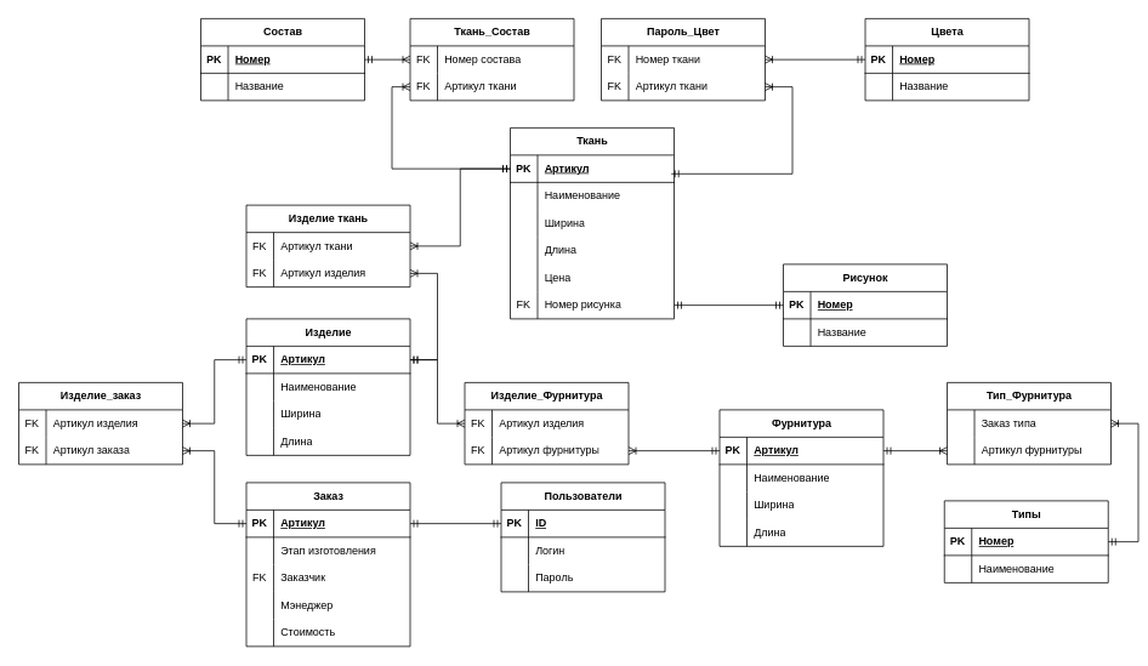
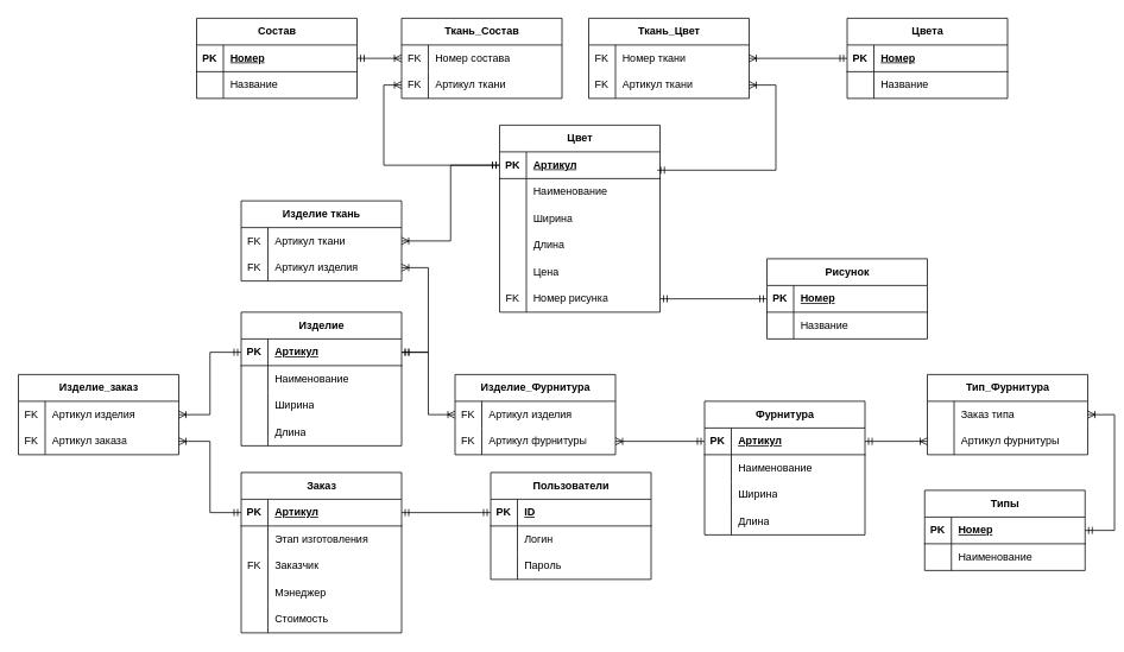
- <mxCell id="36" value="Пароль_Цвет" style="shape=table;startSize=30;container=1;collapsible=1;childLayout=tableLayout;fixedRows=1;rowLines=0;fontStyle=1;align=center;resizeLast=1;html=1;" vertex="1" parent="1"><mxGeometry x="660" y="20" width="180" height="90" as="geometry" /></mxCell>
+ <mxCell id="36" value="Ткань_Цвет" style="shape=table;startSize=30;container=1;collapsible=1;childLayout=tableLayout;fixedRows=1;rowLines=0;fontStyle=1;align=center;resizeLast=1;html=1;" vertex="1" parent="1"><mxGeometry x="660" y="20" width="180" height="90" as="geometry" /></mxCell>
- <mxCell id="2" value="Ткань" style="shape=table;startSize=30;container=1;collapsible=1;childLayout=tableLayout;fixedRows=1;rowLines=0;fontStyle=1;align=center;resizeLast=1;html=1;" vertex="1" parent="1"><mxGeometry x="560" width="180" height="210" as="geometry" y="140" /></mxCell>
+ <mxCell id="2" value="Цвет" style="shape=table;startSize=30;container=1;collapsible=1;childLayout=tableLayout;fixedRows=1;rowLines=0;fontStyle=1;align=center;resizeLast=1;html=1;" vertex="1" parent="1"><mxGeometry x="560" width="180" height="210" as="geometry" y="140" /></mxCell>
